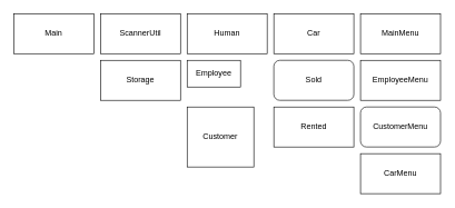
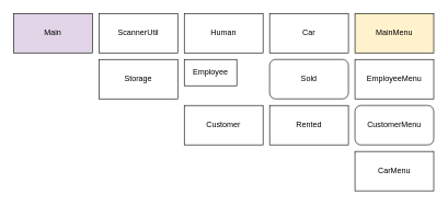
- <mxCell id="2" value="Main" style="rounded=0;whiteSpace=wrap;html=1;" parent="1" vertex="1"><mxGeometry x="20" y="20" width="120" height="60" as="geometry" /></mxCell>
+ <mxCell id="2" value="Main" style="rounded=0;whiteSpace=wrap;html=1;fillColor=#e1d5e7;" parent="1" vertex="1"><mxGeometry x="20" y="20" width="120" height="60" as="geometry" /></mxCell>
- <mxCell id="3" value="MainMenu" style="rounded=0;whiteSpace=wrap;html=1;" parent="1" vertex="1"><mxGeometry x="540" y="20" width="120" height="60" as="geometry" /></mxCell>
+ <mxCell id="3" value="MainMenu" style="rounded=0;whiteSpace=wrap;html=1;fillColor=#fff2cc;" parent="1" vertex="1"><mxGeometry x="540" y="20" width="120" height="60" as="geometry" /></mxCell>
- <mxCell id="11" value="Customer" style="rounded=0;whiteSpace=wrap;html=1;" vertex="1" parent="1"><mxGeometry x="280" y="160" width="100" height="90" as="geometry" /></mxCell>
+ <mxCell id="11" value="Customer" style="rounded=0;whiteSpace=wrap;html=1;" vertex="1" parent="1"><mxGeometry x="280" y="160" width="120" height="60" as="geometry" /></mxCell>
